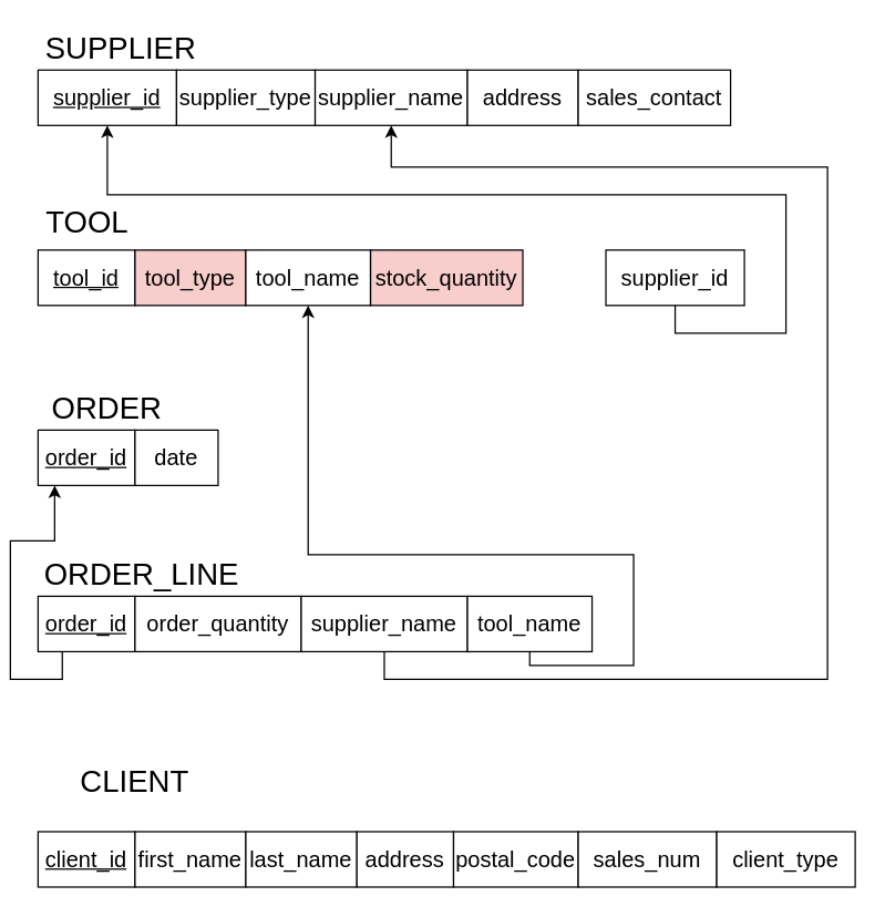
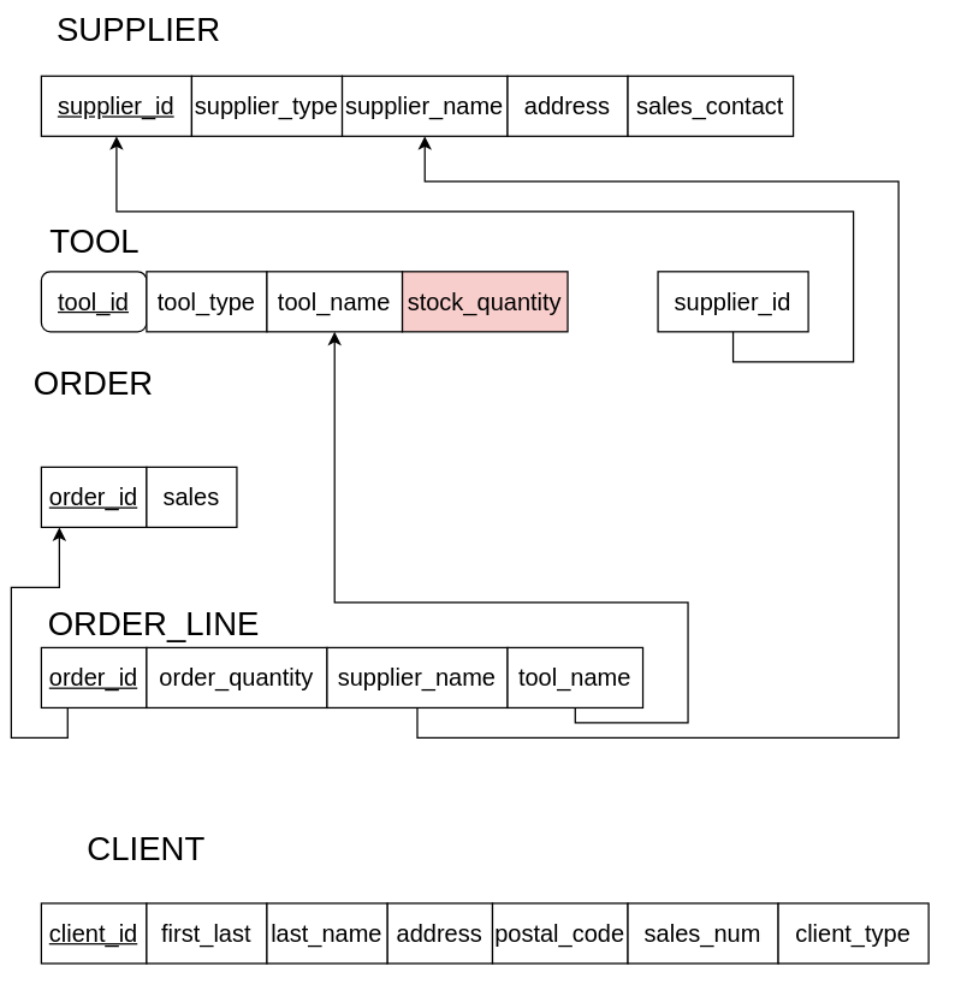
- <mxCell id="2" value="SUPPLIER" style="text;html=1;strokeColor=none;fillColor=none;align=center;verticalAlign=middle;whiteSpace=wrap;rounded=0;fontSize=22;" vertex="1" parent="1"><mxGeometry x="20" y="20" width="120" height="30" as="geometry" /></mxCell>
+ <mxCell id="2" value="SUPPLIER" style="text;html=1;strokeColor=none;fillColor=none;align=center;verticalAlign=middle;whiteSpace=wrap;rounded=0;fontSize=22;" vertex="1" parent="1"><mxGeometry x="25" y="5" width="120" height="30" as="geometry" /></mxCell>
- <mxCell id="9" value="tool_id" style="whiteSpace=wrap;html=1;align=center;fontSize=16;fontStyle=4" vertex="1" parent="1"><mxGeometry x="20" y="180" width="70" height="40" as="geometry" /></mxCell>
+ <mxCell id="9" value="tool_id" style="whiteSpace=wrap;html=1;align=center;fontSize=16;fontStyle=4;rounded=1;" vertex="1" parent="1"><mxGeometry x="20" y="180" width="70" height="40" as="geometry" /></mxCell>
- <mxCell id="10" value="tool_type" style="whiteSpace=wrap;html=1;align=center;fontSize=16;fontStyle=0;fillColor=#f8cecc;" vertex="1" parent="1"><mxGeometry x="90" y="180" width="80" height="40" as="geometry" /></mxCell>
+ <mxCell id="10" value="tool_type" style="whiteSpace=wrap;html=1;align=center;fontSize=16;fontStyle=0" vertex="1" parent="1"><mxGeometry x="90" y="180" width="80" height="40" as="geometry" /></mxCell>
- <mxCell id="15" value="ORDER" style="text;html=1;strokeColor=none;fillColor=none;align=center;verticalAlign=middle;whiteSpace=wrap;rounded=0;fontSize=22;" vertex="1" parent="1"><mxGeometry x="20" y="280" width="100" height="30" as="geometry" /></mxCell>
+ <mxCell id="15" value="ORDER" style="text;html=1;strokeColor=none;fillColor=none;align=center;verticalAlign=middle;whiteSpace=wrap;rounded=0;fontSize=22;" vertex="1" parent="1"><mxGeometry x="5" y="240" width="100" height="30" as="geometry" /></mxCell>
- <mxCell id="20" value="date" style="whiteSpace=wrap;html=1;align=center;fontSize=16;fontStyle=0" vertex="1" parent="1"><mxGeometry x="90" y="310" width="60" height="40" as="geometry" /></mxCell>
+ <mxCell id="20" value="sales" style="whiteSpace=wrap;html=1;align=center;fontSize=16;fontStyle=0" vertex="1" parent="1"><mxGeometry x="90" y="310" width="60" height="40" as="geometry" /></mxCell>
- <mxCell id="23" value="first_name" style="whiteSpace=wrap;html=1;align=center;fontSize=16;fontStyle=0" vertex="1" parent="1"><mxGeometry x="90" y="600" width="80" height="40" as="geometry" /></mxCell>
+ <mxCell id="23" value="first_last" style="whiteSpace=wrap;html=1;align=center;fontSize=16;fontStyle=0" vertex="1" parent="1"><mxGeometry x="90" y="600" width="80" height="40" as="geometry" /></mxCell>
